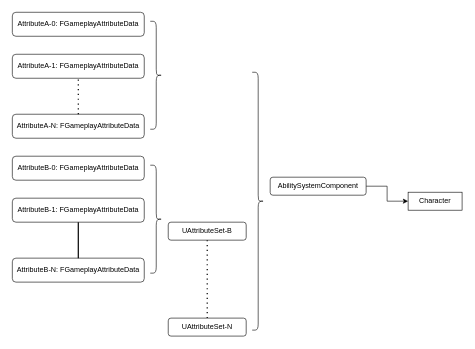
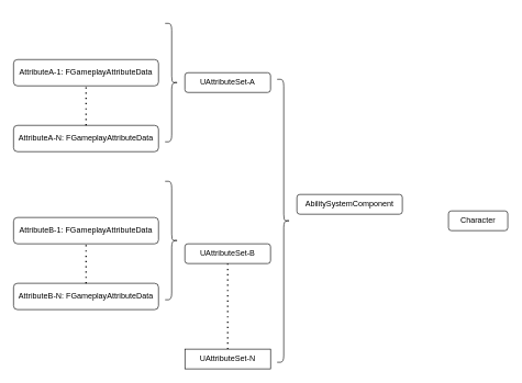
- <mxCell id="2" value="AttributeA-0:&amp;nbsp;FGameplayAttributeData" style="rounded=1;whiteSpace=wrap;html=1;" vertex="1" parent="1"><mxGeometry x="20" y="20" width="220" height="40" as="geometry" /></mxCell>
+ <mxCell id="6" value="UAttributeSet-A" style="rounded=1;whiteSpace=wrap;html=1;" vertex="1" parent="1"><mxGeometry x="280" y="110" width="130" height="30" as="geometry" /></mxCell>
- <mxCell id="8" value="AttributeB-0:&amp;nbsp;FGameplayAttributeData" style="rounded=1;whiteSpace=wrap;html=1;" vertex="1" parent="1"><mxGeometry x="20" y="260" width="220" height="40" as="geometry" /></mxCell>
- <mxCell id="17" style="edgeStyle=orthogonalEdgeStyle;rounded=0;orthogonalLoop=1;jettySize=auto;html=1;" edge="1" parent="1" source="18" target="19"><mxGeometry relative="1" as="geometry" /></mxCell>
- <mxCell id="19" value="Character" style="whiteSpace=wrap;html=1;rounded=0;" vertex="1" parent="1"><mxGeometry x="680" y="320" width="90" height="30" as="geometry" /></mxCell>
+ <mxCell id="19" value="Character" style="rounded=1;whiteSpace=wrap;html=1;" vertex="1" parent="1"><mxGeometry x="680" y="320" width="90" height="30" as="geometry" /></mxCell>
- <mxCell id="11" value="" style="endArrow=none;dashed=0;html=1;dashPattern=1 3;strokeWidth=2;entryX=0.5;entryY=1;entryDx=0;entryDy=0;exitX=0.5;exitY=0;exitDx=0;exitDy=0;" edge="1" parent="1" source="10" target="9"><mxGeometry width="50" height="50" relative="1" as="geometry"><mxPoint x="350" y="450" as="sourcePoint" /><mxPoint x="400" y="400" as="targetPoint" /></mxGeometry></mxCell>
+ <mxCell id="11" value="" style="endArrow=none;dashed=1;html=1;dashPattern=1 3;strokeWidth=2;entryX=0.5;entryY=1;entryDx=0;entryDy=0;exitX=0.5;exitY=0;exitDx=0;exitDy=0;" edge="1" parent="1" source="10" target="9"><mxGeometry width="50" height="50" relative="1" as="geometry"><mxPoint x="350" y="450" as="sourcePoint" /><mxPoint x="400" y="400" as="targetPoint" /></mxGeometry></mxCell>
- <mxCell id="14" value="UAttributeSet-N" style="rounded=1;whiteSpace=wrap;html=1;" vertex="1" parent="1"><mxGeometry x="280" y="530" width="130" height="30" as="geometry" /></mxCell>
+ <mxCell id="14" value="UAttributeSet-N" style="whiteSpace=wrap;html=1;rounded=0;" vertex="1" parent="1"><mxGeometry x="280" y="530" width="130" height="30" as="geometry" /></mxCell>
